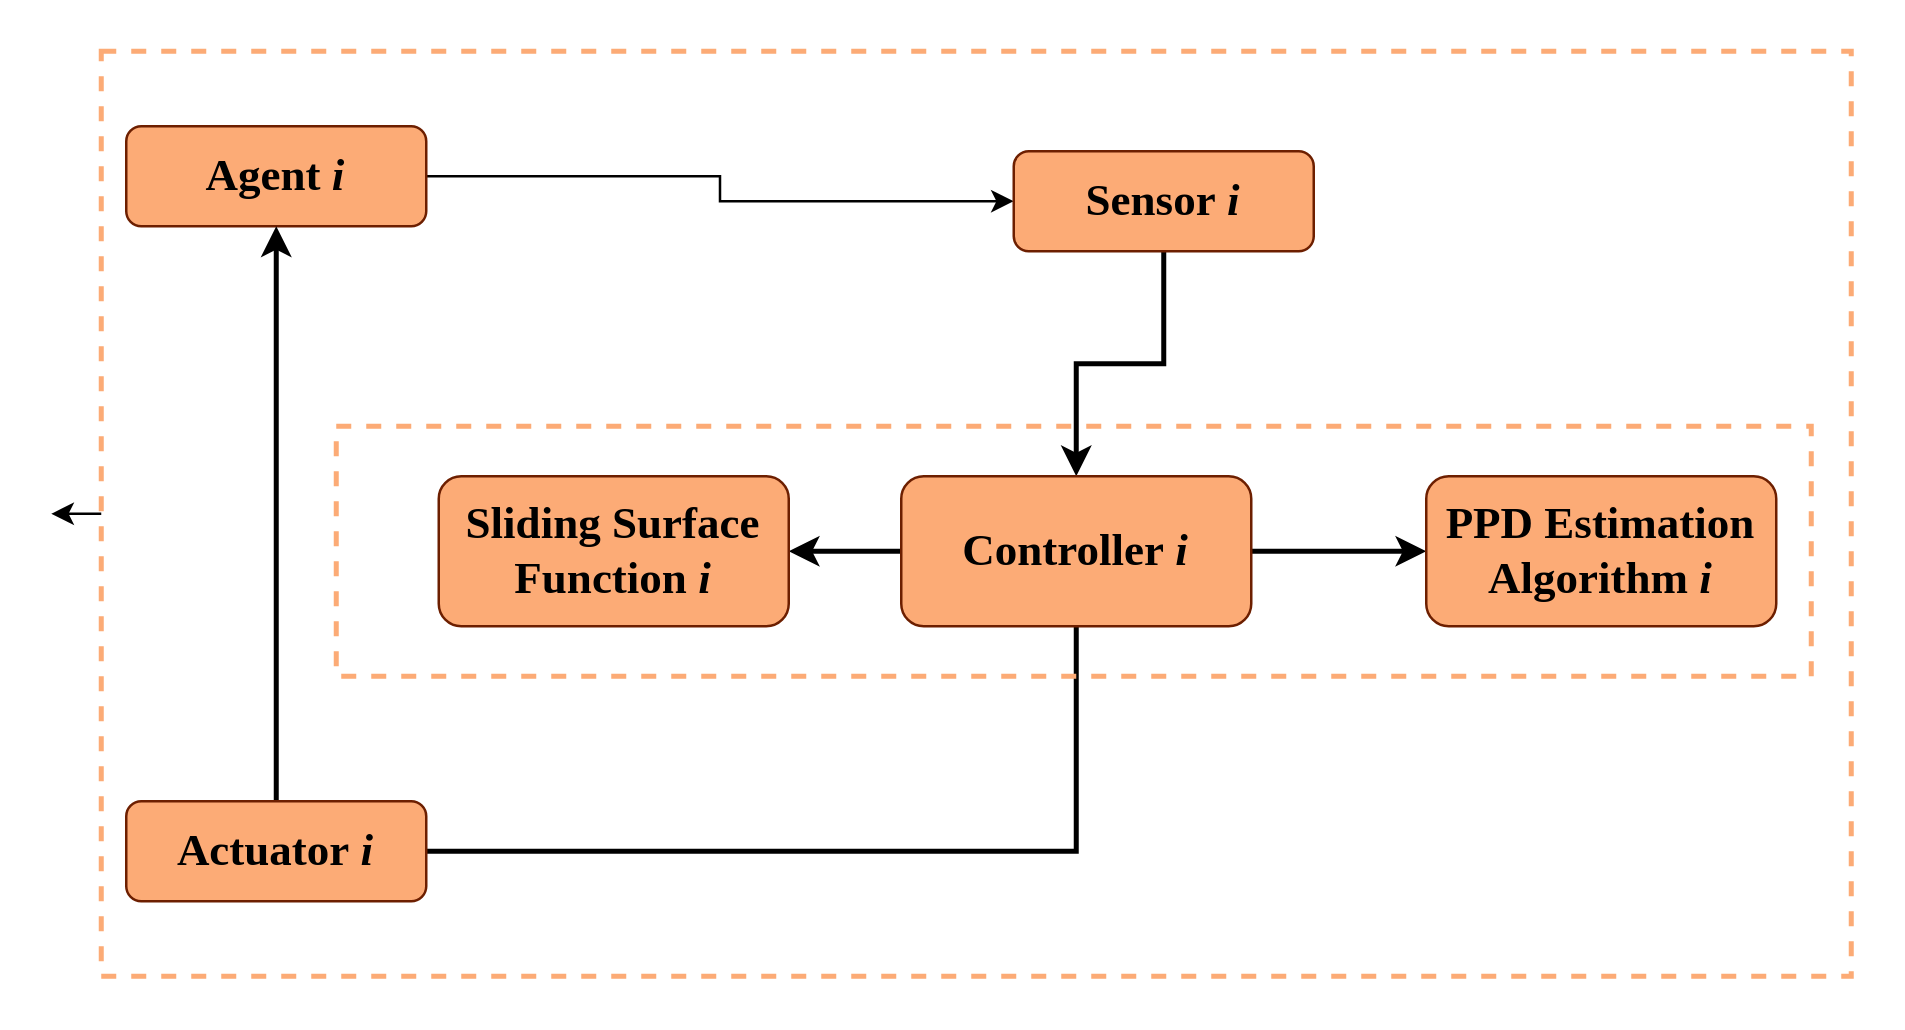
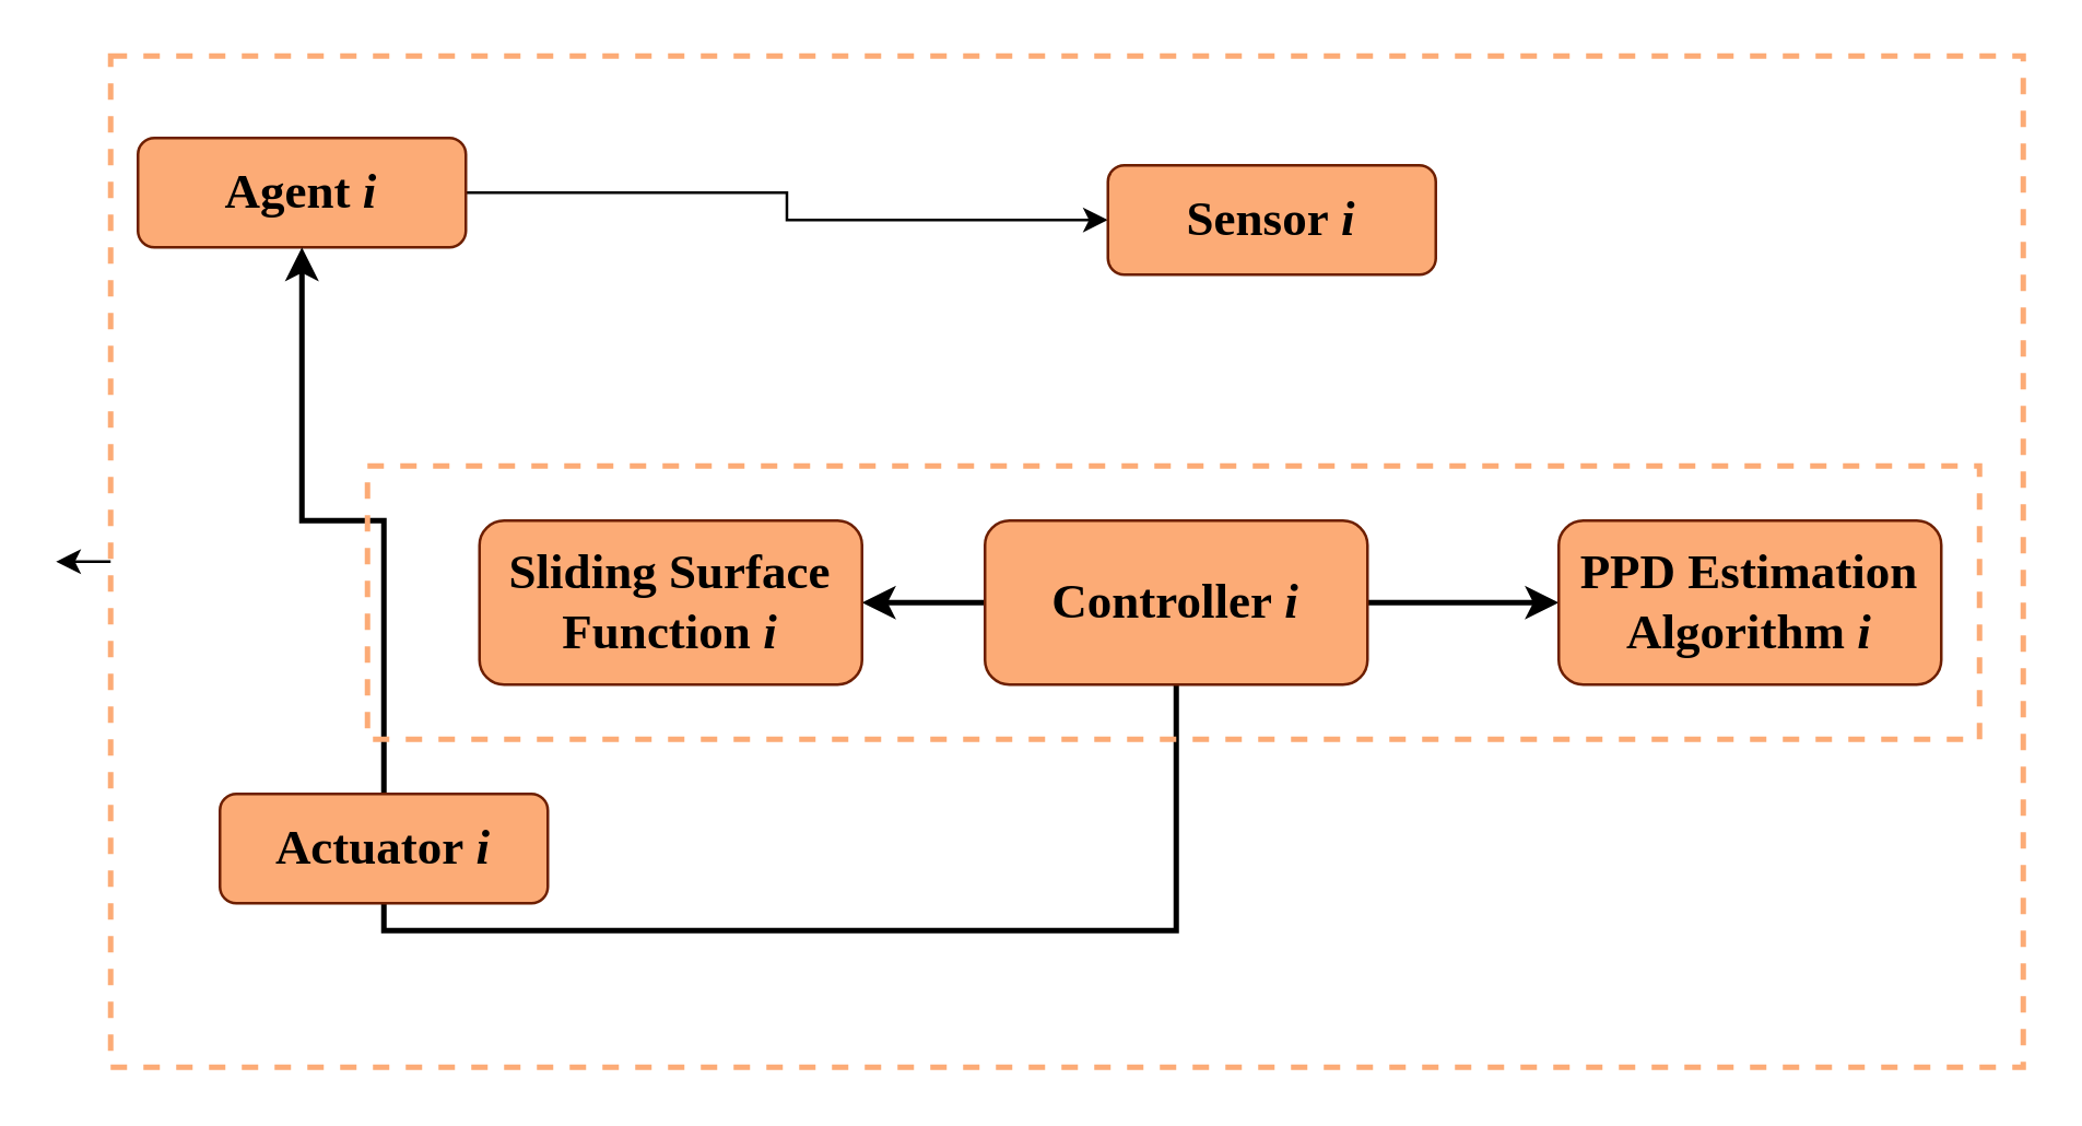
- <mxCell id="4" value="" style="edgeStyle=orthogonalEdgeStyle;rounded=0;orthogonalLoop=1;jettySize=auto;html=1;strokeColor=#000000;strokeWidth=2;" edge="1" parent="1" source="5" target="9"><mxGeometry relative="1" as="geometry" /></mxCell>
- <mxCell id="13" value="&lt;b style=&quot;color: rgb(0, 0, 0); font-family: &amp;quot;Times New Roman&amp;quot;; font-size: 18px;&quot;&gt;Actuator&amp;nbsp;&lt;i&gt;i&lt;/i&gt;&lt;/b&gt;" style="rounded=1;whiteSpace=wrap;html=1;fillColor=#FCAB76;fontColor=#ffffff;strokeColor=#6D1F00;" vertex="1" parent="1"><mxGeometry x="50" y="320" width="120" height="40" as="geometry" /></mxCell>
+ <mxCell id="13" value="&lt;b style=&quot;color: rgb(0, 0, 0); font-family: &amp;quot;Times New Roman&amp;quot;; font-size: 18px;&quot;&gt;Actuator&amp;nbsp;&lt;i&gt;i&lt;/i&gt;&lt;/b&gt;" style="rounded=1;whiteSpace=wrap;html=1;fillColor=#FCAB76;fontColor=#ffffff;strokeColor=#6D1F00;" vertex="1" parent="1"><mxGeometry x="80" y="290" width="120" height="40" as="geometry" /></mxCell>
